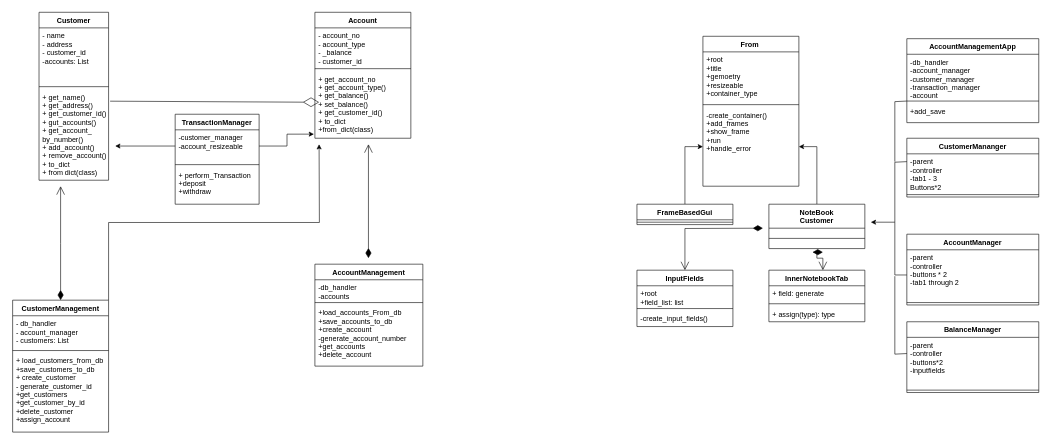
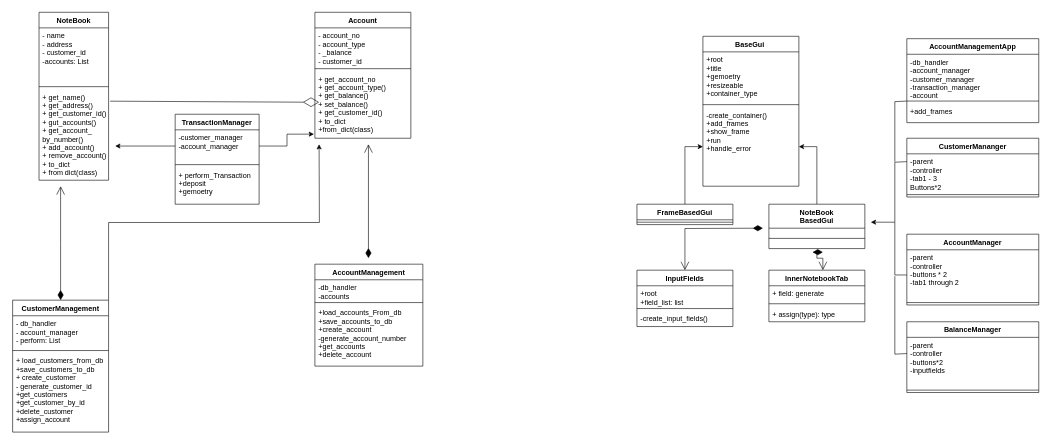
- <mxCell id="20" value="Customer" style="swimlane;fontStyle=1;align=center;verticalAlign=top;childLayout=stackLayout;horizontal=1;startSize=26;horizontalStack=0;resizeParent=1;resizeParentMax=0;resizeLast=0;collapsible=1;marginBottom=0;" parent="1" vertex="1"><mxGeometry x="64" y="20" width="116" height="280" as="geometry" /></mxCell>
+ <mxCell id="20" value="NoteBook" style="swimlane;fontStyle=1;align=center;verticalAlign=top;childLayout=stackLayout;horizontal=1;startSize=26;horizontalStack=0;resizeParent=1;resizeParentMax=0;resizeLast=0;collapsible=1;marginBottom=0;" parent="1" vertex="1"><mxGeometry x="64" y="20" width="116" height="280" as="geometry" /></mxCell>
- <mxCell id="2" value="From " style="swimlane;fontStyle=1;align=center;verticalAlign=top;childLayout=stackLayout;horizontal=1;startSize=26;horizontalStack=0;resizeParent=1;resizeParentMax=0;resizeLast=0;collapsible=1;marginBottom=0;" parent="1" vertex="1"><mxGeometry x="1171" y="60" width="160" height="250" as="geometry" /></mxCell>
+ <mxCell id="2" value="BaseGui " style="swimlane;fontStyle=1;align=center;verticalAlign=top;childLayout=stackLayout;horizontal=1;startSize=26;horizontalStack=0;resizeParent=1;resizeParentMax=0;resizeLast=0;collapsible=1;marginBottom=0;" parent="1" vertex="1"><mxGeometry x="1171" y="60" width="160" height="250" as="geometry" /></mxCell>
- <mxCell id="41" value="+add_save" style="text;strokeColor=none;fillColor=none;align=left;verticalAlign=top;spacingLeft=4;spacingRight=4;overflow=hidden;rotatable=0;points=[[0,0.5],[1,0.5]];portConstraint=eastwest;" parent="38" vertex="1"><mxGeometry y="108" width="220" height="32" as="geometry" /></mxCell>
+ <mxCell id="41" value="+add_frames" style="text;strokeColor=none;fillColor=none;align=left;verticalAlign=top;spacingLeft=4;spacingRight=4;overflow=hidden;rotatable=0;points=[[0,0.5],[1,0.5]];portConstraint=eastwest;" parent="38" vertex="1"><mxGeometry y="108" width="220" height="32" as="geometry" /></mxCell>
- <mxCell id="25" value="-customer_manager&#10;-account_resizeable" style="text;strokeColor=none;fillColor=none;align=left;verticalAlign=top;spacingLeft=4;spacingRight=4;overflow=hidden;rotatable=0;points=[[0,0.5],[1,0.5]];portConstraint=eastwest;" parent="24" vertex="1"><mxGeometry y="26" width="140" height="54" as="geometry" /></mxCell>
+ <mxCell id="25" value="-customer_manager&#10;-account_manager" style="text;strokeColor=none;fillColor=none;align=left;verticalAlign=top;spacingLeft=4;spacingRight=4;overflow=hidden;rotatable=0;points=[[0,0.5],[1,0.5]];portConstraint=eastwest;" parent="24" vertex="1"><mxGeometry y="26" width="140" height="54" as="geometry" /></mxCell>
- <mxCell id="27" value="+ perform_Transaction&#10;+deposit&#10;+withdraw" style="text;strokeColor=none;fillColor=none;align=left;verticalAlign=top;spacingLeft=4;spacingRight=4;overflow=hidden;rotatable=0;points=[[0,0.5],[1,0.5]];portConstraint=eastwest;" parent="24" vertex="1"><mxGeometry y="88" width="140" height="62" as="geometry" /></mxCell>
+ <mxCell id="27" value="+ perform_Transaction&#10;+deposit&#10;+gemoetry" style="text;strokeColor=none;fillColor=none;align=left;verticalAlign=top;spacingLeft=4;spacingRight=4;overflow=hidden;rotatable=0;points=[[0,0.5],[1,0.5]];portConstraint=eastwest;" parent="24" vertex="1"><mxGeometry y="88" width="140" height="62" as="geometry" /></mxCell>
- <mxCell id="10" value="NoteBook&#10;Customer" style="swimlane;fontStyle=1;align=center;verticalAlign=top;childLayout=stackLayout;horizontal=1;startSize=40;horizontalStack=0;resizeParent=1;resizeParentMax=0;resizeLast=0;collapsible=1;marginBottom=0;" parent="1" vertex="1"><mxGeometry x="1281" y="340" width="160" height="74" as="geometry" /></mxCell>
+ <mxCell id="10" value="NoteBook&#10;BasedGui" style="swimlane;fontStyle=1;align=center;verticalAlign=top;childLayout=stackLayout;horizontal=1;startSize=40;horizontalStack=0;resizeParent=1;resizeParentMax=0;resizeLast=0;collapsible=1;marginBottom=0;" parent="1" vertex="1"><mxGeometry x="1281" y="340" width="160" height="74" as="geometry" /></mxCell>
- <mxCell id="31" value="- db_handler&#10;- account_manager&#10;- customers: List" style="text;strokeColor=none;fillColor=none;align=left;verticalAlign=top;spacingLeft=4;spacingRight=4;overflow=hidden;rotatable=0;points=[[0,0.5],[1,0.5]];portConstraint=eastwest;" parent="30" vertex="1"><mxGeometry y="26" width="160" height="54" as="geometry" /></mxCell>
+ <mxCell id="31" value="- db_handler&#10;- account_manager&#10;- perform: List" style="text;strokeColor=none;fillColor=none;align=left;verticalAlign=top;spacingLeft=4;spacingRight=4;overflow=hidden;rotatable=0;points=[[0,0.5],[1,0.5]];portConstraint=eastwest;" parent="30" vertex="1"><mxGeometry y="26" width="160" height="54" as="geometry" /></mxCell>
